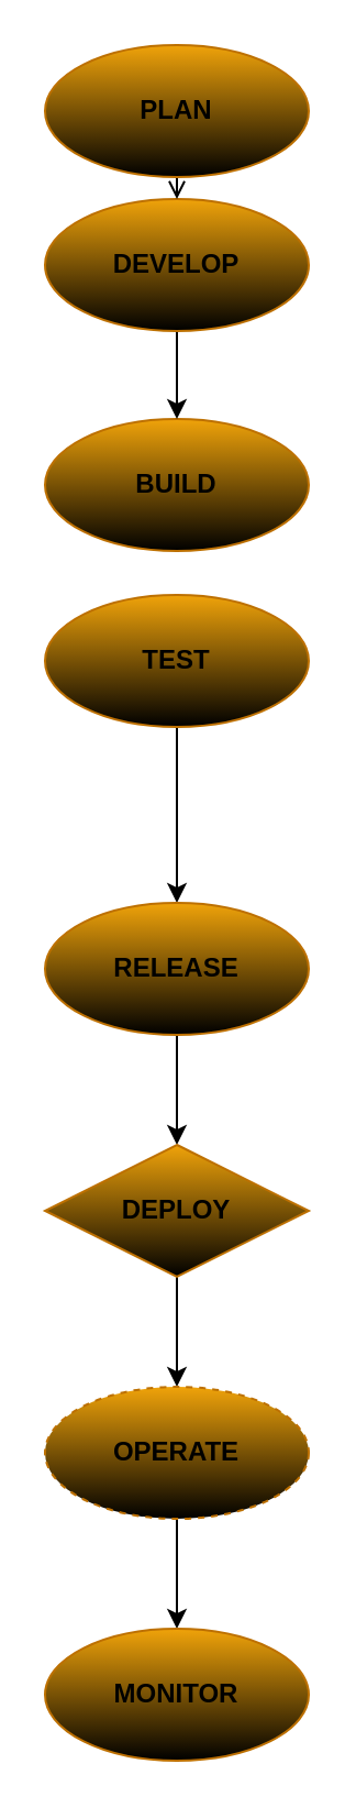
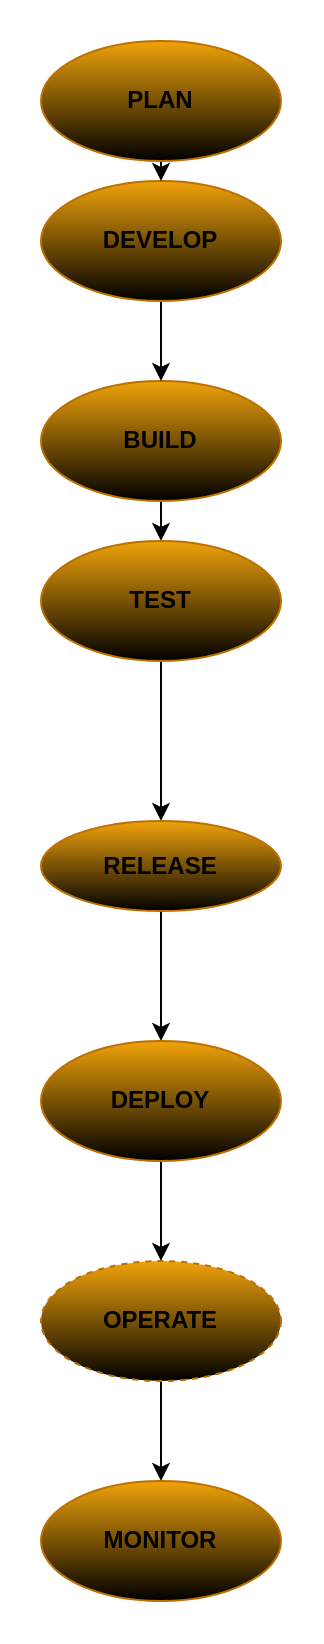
- <mxCell id="6" style="edgeStyle=orthogonalEdgeStyle;rounded=0;orthogonalLoop=1;jettySize=auto;html=1;exitX=0.5;exitY=1;exitDx=0;exitDy=0;entryX=0.5;entryY=0;entryDx=0;entryDy=0;endArrow=open;" edge="1" parent="1" source="7" target="5"><mxGeometry relative="1" as="geometry" /></mxCell>
+ <mxCell id="6" style="edgeStyle=orthogonalEdgeStyle;rounded=0;orthogonalLoop=1;jettySize=auto;html=1;exitX=0.5;exitY=1;exitDx=0;exitDy=0;entryX=0.5;entryY=0;entryDx=0;entryDy=0;" edge="1" parent="1" source="7" target="5"><mxGeometry relative="1" as="geometry" /></mxCell>
+ <mxCell id="2" style="edgeStyle=orthogonalEdgeStyle;rounded=0;orthogonalLoop=1;jettySize=auto;html=1;exitX=0.5;exitY=1;exitDx=0;exitDy=0;entryX=0.5;entryY=0;entryDx=0;entryDy=0;" edge="1" parent="1" source="3" target="9"><mxGeometry relative="1" as="geometry" /></mxCell>
- <mxCell id="11" value="RELEASE" style="ellipse;whiteSpace=wrap;html=1;fillColor=#f0a30a;fontColor=light-dark(#000000,#000000);strokeColor=#BD7000;gradientColor=default;fontStyle=1" vertex="1" parent="1"><mxGeometry x="20" y="410" width="120" height="60" as="geometry" /></mxCell>
+ <mxCell id="11" value="RELEASE" style="ellipse;whiteSpace=wrap;html=1;fillColor=#f0a30a;fontColor=light-dark(#000000,#000000);strokeColor=#BD7000;gradientColor=default;fontStyle=1" vertex="1" parent="1"><mxGeometry x="20" y="410" width="120" height="45" as="geometry" /></mxCell>
- <mxCell id="13" value="DEPLOY" style="rhombus;whiteSpace=wrap;html=1;fillColor=#f0a30a;fontColor=light-dark(#000000,#000000);strokeColor=#BD7000;gradientColor=default;fontStyle=1;" vertex="1" parent="1"><mxGeometry x="20" y="520" width="120" height="60" as="geometry" /></mxCell>
+ <mxCell id="13" value="DEPLOY" style="ellipse;whiteSpace=wrap;html=1;fillColor=#f0a30a;fontColor=light-dark(#000000,#000000);strokeColor=#BD7000;gradientColor=default;fontStyle=1" vertex="1" parent="1"><mxGeometry x="20" y="520" width="120" height="60" as="geometry" /></mxCell>
